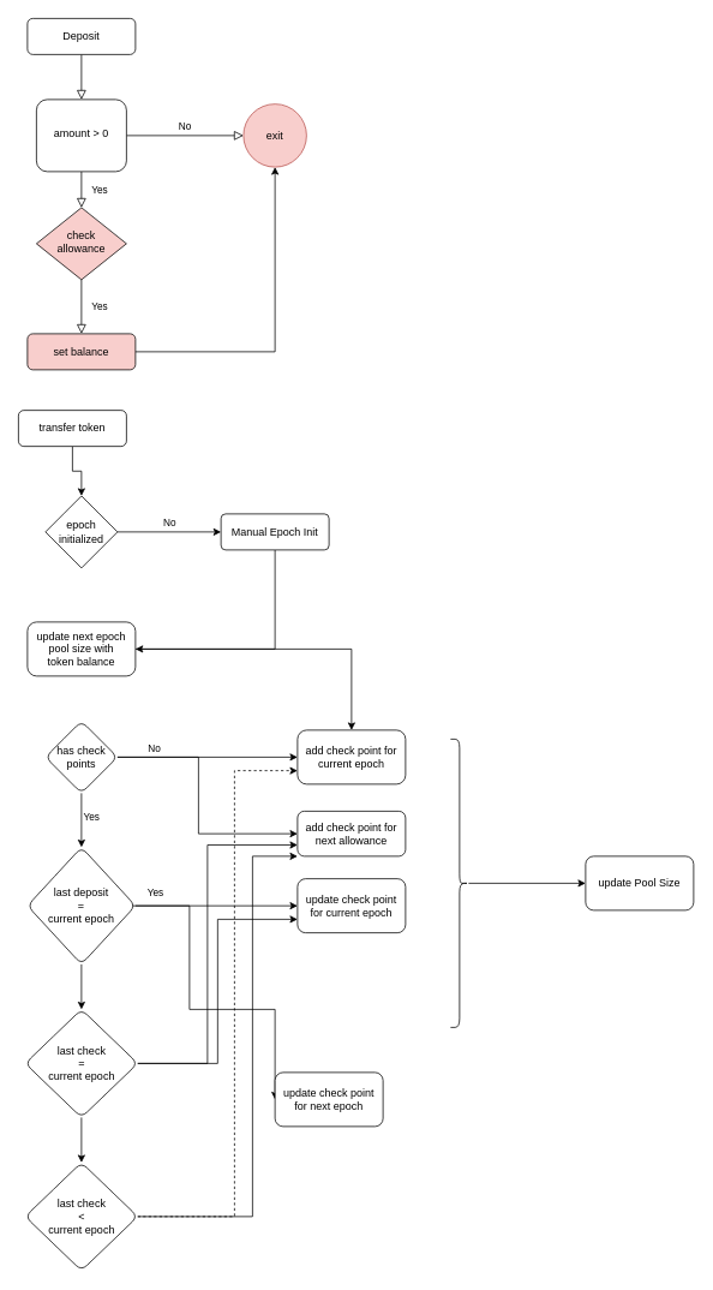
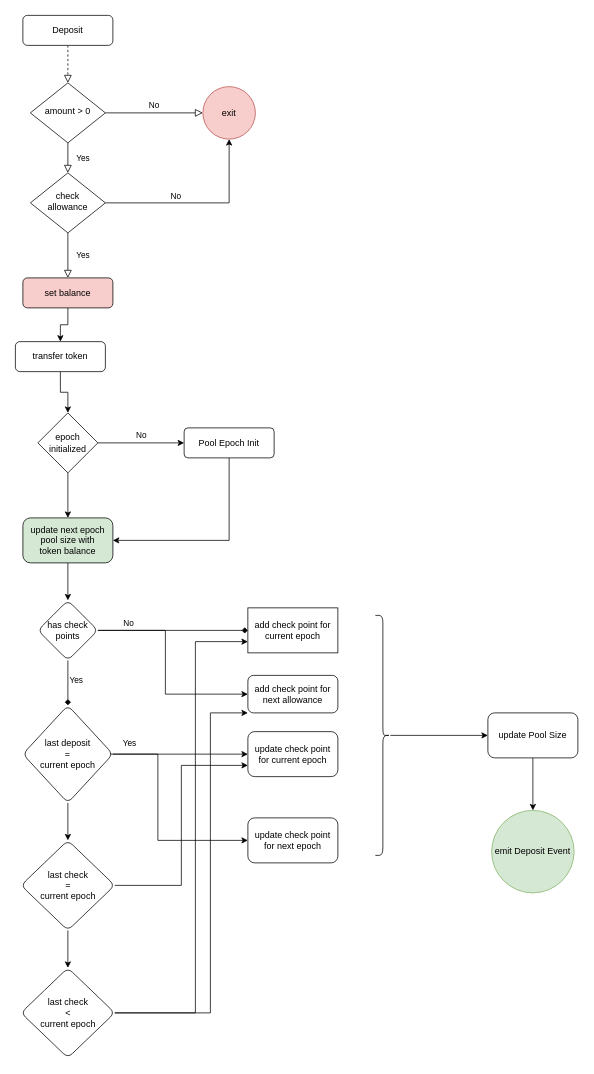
- <mxCell id="2" value="" style="rounded=0;html=1;jettySize=auto;orthogonalLoop=1;fontSize=11;endArrow=block;endFill=0;endSize=8;strokeWidth=1;shadow=0;labelBackgroundColor=none;edgeStyle=orthogonalEdgeStyle;" parent="1" source="3" target="6" edge="1"><mxGeometry relative="1" as="geometry" /></mxCell>
+ <mxCell id="2" value="" style="rounded=0;html=1;jettySize=auto;orthogonalLoop=1;fontSize=11;endArrow=block;endFill=0;endSize=8;strokeWidth=1;shadow=0;labelBackgroundColor=none;edgeStyle=orthogonalEdgeStyle;dashed=1;" parent="1" source="3" target="6" edge="1"><mxGeometry relative="1" as="geometry" /></mxCell>
- <mxCell id="6" value="amount &amp;gt; 0" style="whiteSpace=wrap;html=1;shadow=0;fontFamily=Helvetica;fontSize=12;align=center;strokeWidth=1;spacing=6;spacingTop=-4;rounded=1;" parent="1" vertex="1"><mxGeometry x="40" y="110" width="100" height="80" as="geometry" /></mxCell>
+ <mxCell id="6" value="amount &amp;gt; 0" style="rhombus;whiteSpace=wrap;html=1;shadow=0;fontFamily=Helvetica;fontSize=12;align=center;strokeWidth=1;spacing=6;spacingTop=-4;" parent="1" vertex="1"><mxGeometry x="40" y="110" width="100" height="80" as="geometry" /></mxCell>
- <mxCell id="10" value="&lt;div&gt;check&lt;/div&gt;&lt;div&gt;allowance&lt;/div&gt;" style="rhombus;whiteSpace=wrap;html=1;shadow=0;fontFamily=Helvetica;fontSize=12;align=center;strokeWidth=1;spacing=6;spacingTop=-4;fillColor=#f8cecc;" parent="1" vertex="1"><mxGeometry x="40" y="230" width="100" height="80" as="geometry" /></mxCell>
+ <mxCell id="10" value="&lt;div&gt;check&lt;/div&gt;&lt;div&gt;allowance&lt;/div&gt;" style="rhombus;whiteSpace=wrap;html=1;shadow=0;fontFamily=Helvetica;fontSize=12;align=center;strokeWidth=1;spacing=6;spacingTop=-4;" parent="1" vertex="1"><mxGeometry x="40" y="230" width="100" height="80" as="geometry" /></mxCell>
+ <mxCell id="8" style="edgeStyle=orthogonalEdgeStyle;rounded=0;orthogonalLoop=1;jettySize=auto;html=1;entryX=0.5;entryY=1;entryDx=0;entryDy=0;" parent="1" source="10" target="13" edge="1"><mxGeometry relative="1" as="geometry" /></mxCell>
+ <mxCell id="9" value="No" style="edgeLabel;html=1;align=center;verticalAlign=middle;resizable=0;points=[];" parent="8" vertex="1" connectable="0"><mxGeometry x="-0.256" y="-2" relative="1" as="geometry"><mxPoint y="-12" as="offset" /></mxGeometry></mxCell>
- <mxCell id="11" value="" style="edgeStyle=orthogonalEdgeStyle;rounded=0;orthogonalLoop=1;jettySize=auto;html=1;" parent="1" source="12" target="13" edge="1"><mxGeometry relative="1" as="geometry" /></mxCell>
+ <mxCell id="11" value="" style="edgeStyle=orthogonalEdgeStyle;rounded=0;orthogonalLoop=1;jettySize=auto;html=1;" parent="1" source="12" target="15" edge="1"><mxGeometry relative="1" as="geometry" /></mxCell>
- <mxCell id="20" value="Manual Epoch Init" style="whiteSpace=wrap;html=1;rounded=1;shadow=0;strokeWidth=1;glass=0;arcSize=13;" parent="1" vertex="1"><mxGeometry x="245" y="570" width="120" height="40" as="geometry" /></mxCell>
+ <mxCell id="20" value="Pool Epoch Init" style="whiteSpace=wrap;html=1;rounded=1;shadow=0;strokeWidth=1;glass=0;arcSize=13;" parent="1" vertex="1"><mxGeometry x="245" y="570" width="120" height="40" as="geometry" /></mxCell>
+ <mxCell id="17" value="" style="edgeStyle=orthogonalEdgeStyle;rounded=0;orthogonalLoop=1;jettySize=auto;html=1;" parent="1" source="18" target="22" edge="1"><mxGeometry relative="1" as="geometry" /></mxCell>
- <mxCell id="22" value="&lt;div&gt;update next epoch&lt;/div&gt;&lt;div&gt;pool size with&lt;/div&gt;&lt;div&gt;token balance&lt;br&gt;&lt;/div&gt;" style="whiteSpace=wrap;html=1;rounded=1;shadow=0;strokeWidth=1;glass=0;arcSize=17;" parent="1" vertex="1"><mxGeometry x="30" y="690" width="120" height="60" as="geometry" /></mxCell>
+ <mxCell id="22" value="&lt;div&gt;update next epoch&lt;/div&gt;&lt;div&gt;pool size with&lt;/div&gt;&lt;div&gt;token balance&lt;br&gt;&lt;/div&gt;" style="whiteSpace=wrap;html=1;rounded=1;shadow=0;strokeWidth=1;glass=0;arcSize=17;fillColor=#d5e8d4;" parent="1" vertex="1"><mxGeometry x="30" y="690" width="120" height="60" as="geometry" /></mxCell>
- <mxCell id="21" value="" style="edgeStyle=orthogonalEdgeStyle;rounded=0;orthogonalLoop=1;jettySize=auto;html=1;" parent="1" source="22" target="28" edge="1"><mxGeometry relative="1" as="geometry"><mxPoint x="90" y="800" as="targetPoint" /></mxGeometry></mxCell>
+ <mxCell id="21" value="" style="edgeStyle=orthogonalEdgeStyle;rounded=0;orthogonalLoop=1;jettySize=auto;html=1;entryX=0.5;entryY=0;entryDx=0;entryDy=0;" parent="1" source="22" target="27" edge="1"><mxGeometry relative="1" as="geometry"><mxPoint x="90" y="800" as="targetPoint" /></mxGeometry></mxCell>
- <mxCell id="26" style="edgeStyle=orthogonalEdgeStyle;rounded=0;orthogonalLoop=1;jettySize=auto;html=1;entryX=0;entryY=0.5;entryDx=0;entryDy=0;" parent="1" source="27" target="28" edge="1"><mxGeometry relative="1" as="geometry" /></mxCell>
+ <mxCell id="26" style="edgeStyle=orthogonalEdgeStyle;rounded=0;orthogonalLoop=1;jettySize=auto;html=1;entryX=0;entryY=0.5;entryDx=0;entryDy=0;endArrow=diamond;" parent="1" source="27" target="28" edge="1"><mxGeometry relative="1" as="geometry" /></mxCell>
- <mxCell id="28" value="add check point for current epoch" style="whiteSpace=wrap;html=1;rounded=1;shadow=0;strokeWidth=1;glass=0;arcSize=17;" parent="1" vertex="1"><mxGeometry x="330" y="810" width="120" height="60" as="geometry" /></mxCell>
+ <mxCell id="28" value="add check point for current epoch" style="whiteSpace=wrap;html=1;shadow=0;strokeWidth=1;glass=0;arcSize=17;rounded=0;" parent="1" vertex="1"><mxGeometry x="330" y="810" width="120" height="60" as="geometry" /></mxCell>
- <mxCell id="24" value="" style="edgeStyle=orthogonalEdgeStyle;rounded=0;orthogonalLoop=1;jettySize=auto;html=1;" parent="1" source="27" target="32" edge="1"><mxGeometry relative="1" as="geometry" /></mxCell>
+ <mxCell id="24" value="" style="edgeStyle=orthogonalEdgeStyle;rounded=0;orthogonalLoop=1;jettySize=auto;html=1;endArrow=diamond;" parent="1" source="27" target="32" edge="1"><mxGeometry relative="1" as="geometry" /></mxCell>
- <mxCell id="37" style="edgeStyle=orthogonalEdgeStyle;rounded=0;orthogonalLoop=1;jettySize=auto;html=1;entryX=0;entryY=0.75;entryDx=0;entryDy=0;exitX=1;exitY=0.5;exitDx=0;exitDy=0;" parent="1" source="38" target="33" edge="1"><mxGeometry relative="1" as="geometry"><Array as="points"><mxPoint x="230" y="1180" /><mxPoint x="230" y="938" /></Array></mxGeometry></mxCell>
- <mxCell id="39" style="edgeStyle=orthogonalEdgeStyle;rounded=0;orthogonalLoop=1;jettySize=auto;html=1;entryX=0;entryY=0.75;entryDx=0;entryDy=0;dashed=1;" parent="1" source="41" target="28" edge="1"><mxGeometry relative="1" as="geometry"><Array as="points"><mxPoint x="260" y="1350" /><mxPoint x="260" y="855" /></Array></mxGeometry></mxCell>
+ <mxCell id="39" style="edgeStyle=orthogonalEdgeStyle;rounded=0;orthogonalLoop=1;jettySize=auto;html=1;entryX=0;entryY=0.75;entryDx=0;entryDy=0;" parent="1" source="41" target="28" edge="1"><mxGeometry relative="1" as="geometry"><Array as="points"><mxPoint x="260" y="1350" /><mxPoint x="260" y="855" /></Array></mxGeometry></mxCell>
+ <mxCell id="45" value="" style="edgeStyle=orthogonalEdgeStyle;rounded=0;orthogonalLoop=1;jettySize=auto;html=1;" parent="1" source="46" target="47" edge="1"><mxGeometry relative="1" as="geometry" /></mxCell>
+ <mxCell id="47" value="emit Deposit Event" style="ellipse;whiteSpace=wrap;html=1;rounded=1;shadow=0;glass=0;sketch=0;fillColor=#d5e8d4;strokeColor=#82b366;" parent="1" vertex="1"><mxGeometry x="655" y="1080" width="110" height="110" as="geometry" /></mxCell>
- <mxCell id="42" value="update check point for next epoch" style="rounded=1;whiteSpace=wrap;html=1;shadow=0;glass=0;sketch=0;" parent="1" vertex="1"><mxGeometry x="305" y="1190" width="120" height="60" as="geometry" /></mxCell>
+ <mxCell id="42" value="update check point for next epoch" style="rounded=1;whiteSpace=wrap;html=1;shadow=0;glass=0;sketch=0;" parent="1" vertex="1"><mxGeometry x="330" y="1090" width="120" height="60" as="geometry" /></mxCell>
